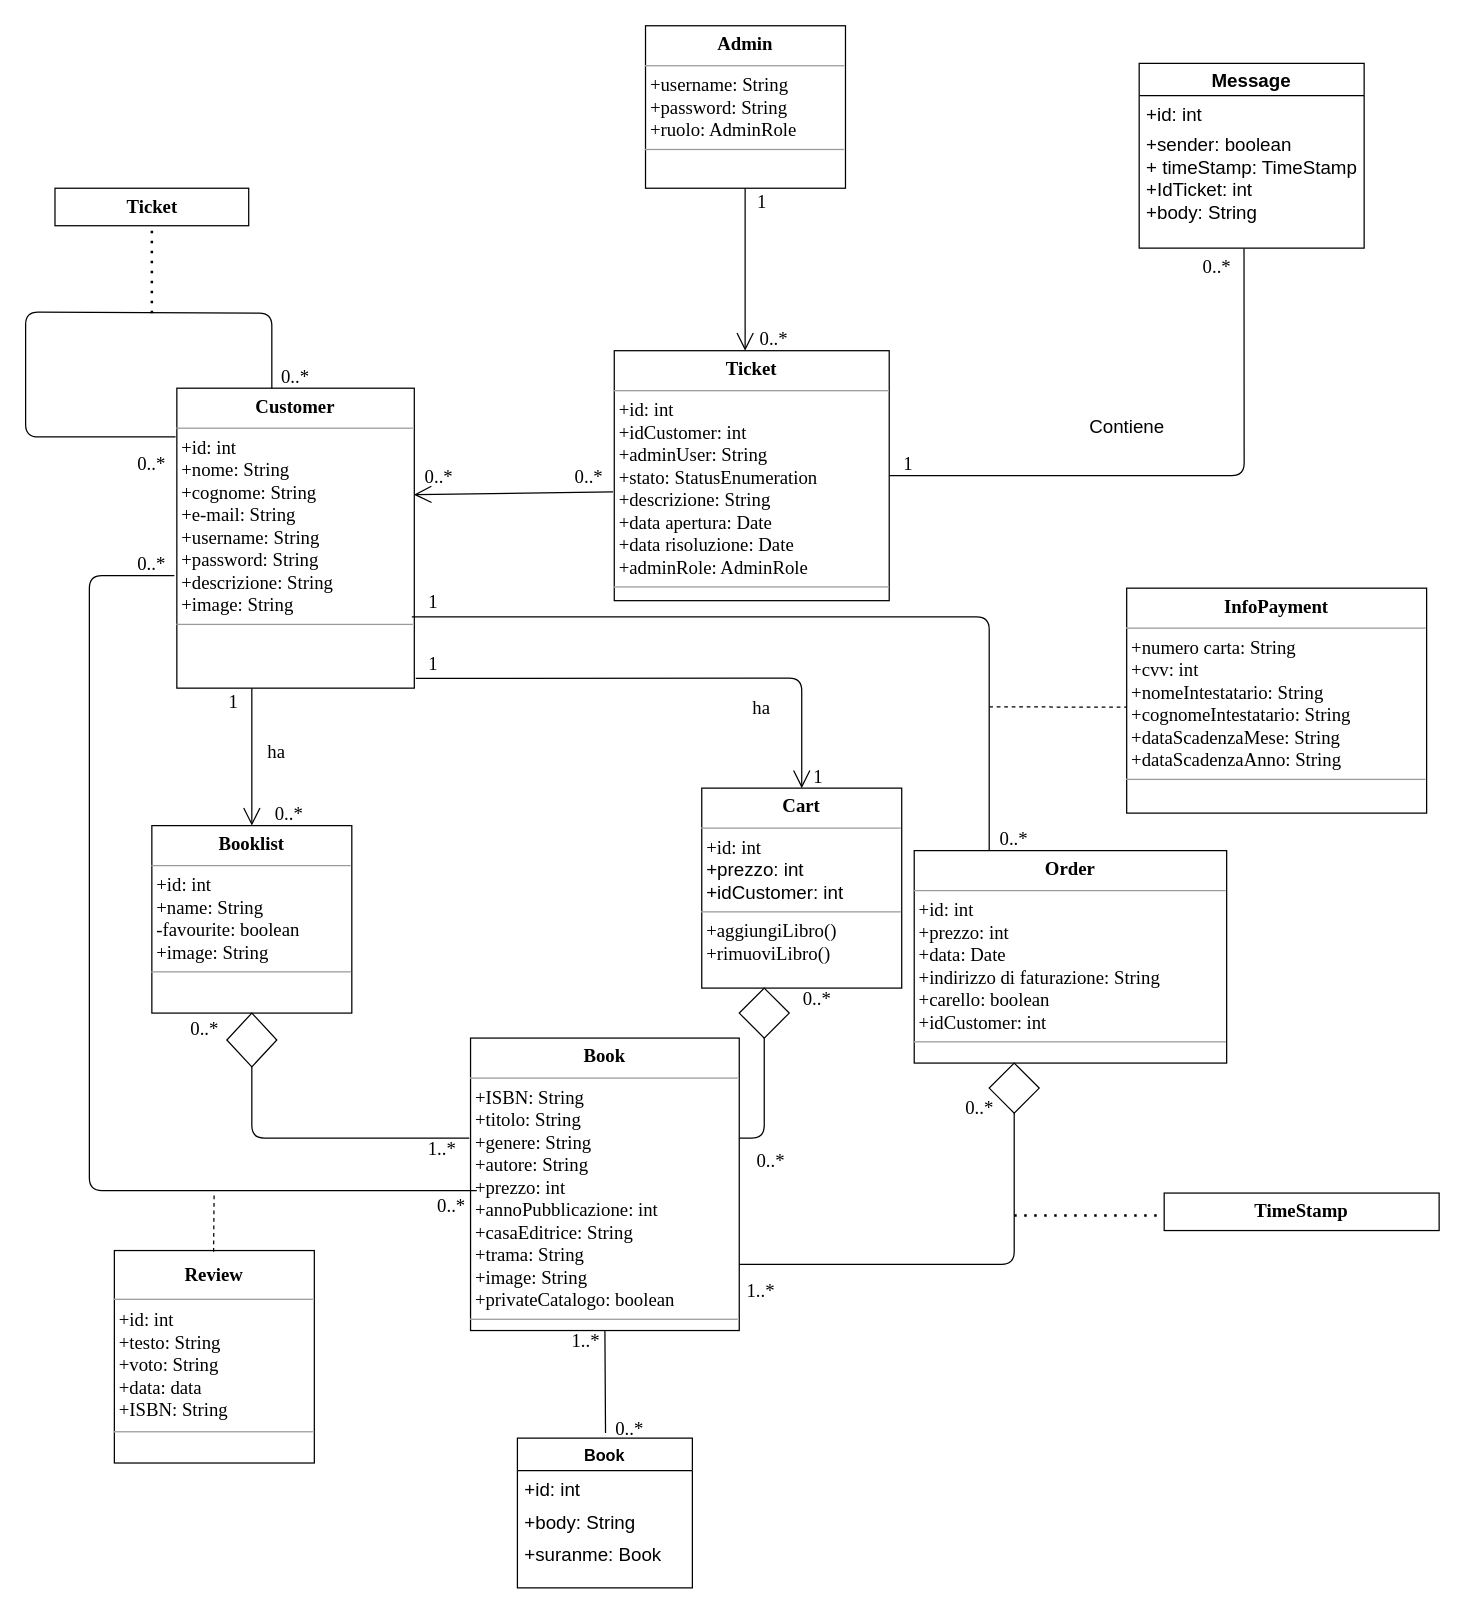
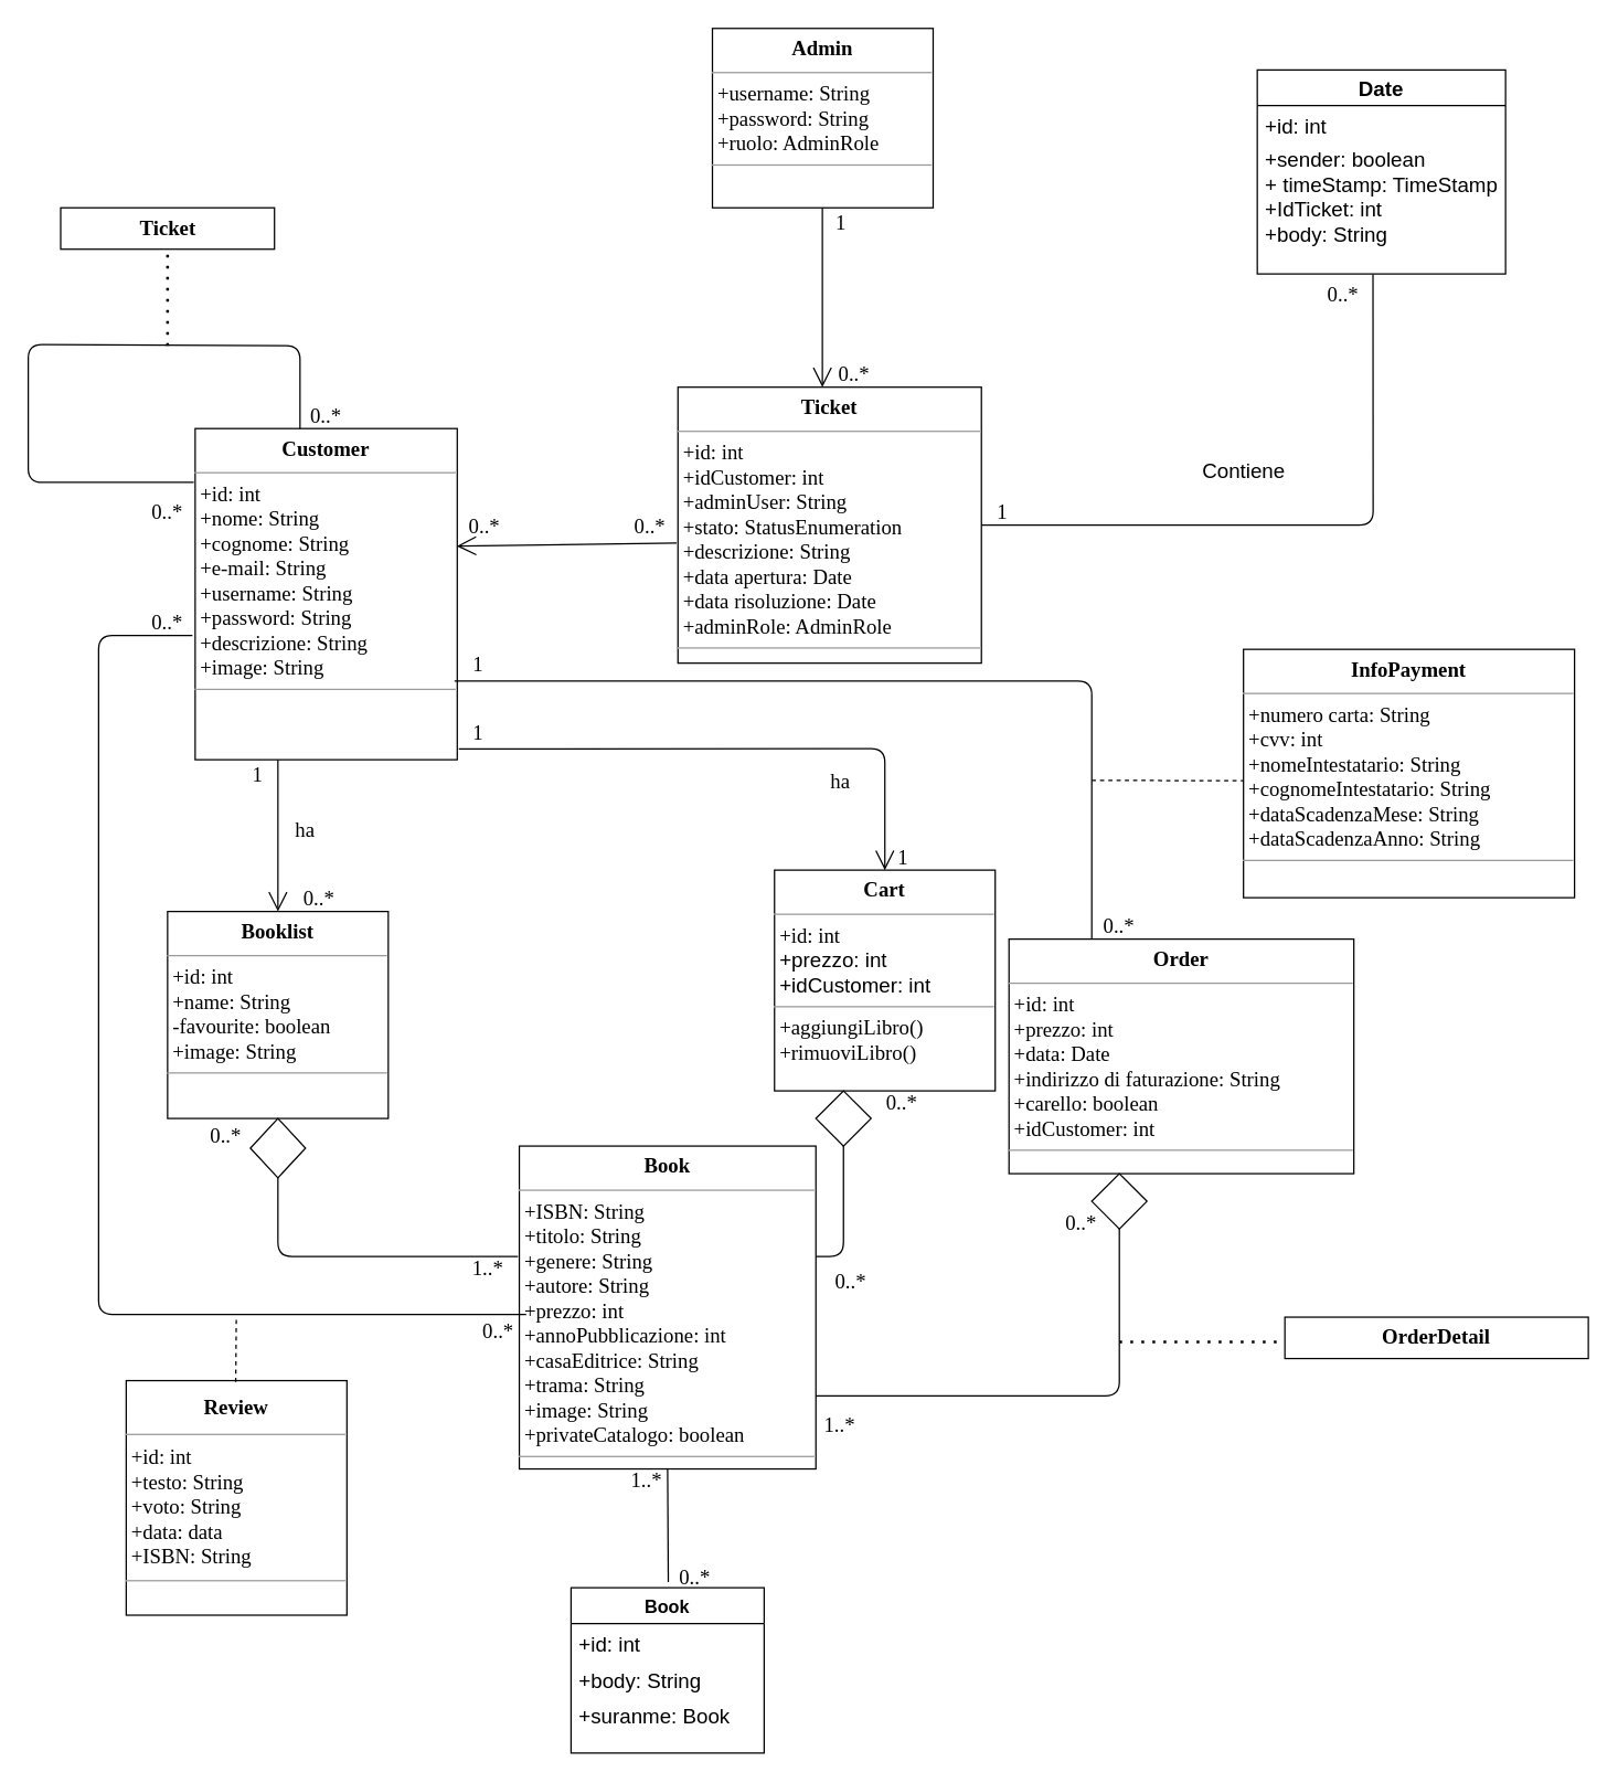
- <mxCell id="56" value="Message" style="swimlane;fontStyle=1;childLayout=stackLayout;horizontal=1;startSize=26;fillColor=none;horizontalStack=0;resizeParent=1;resizeParentMax=0;resizeLast=0;collapsible=1;marginBottom=0;fontSize=15;" vertex="1" parent="1"><mxGeometry x="911" y="50" width="180" height="148" as="geometry" /></mxCell>
+ <mxCell id="56" value="Date" style="swimlane;fontStyle=1;childLayout=stackLayout;horizontal=1;startSize=26;fillColor=none;horizontalStack=0;resizeParent=1;resizeParentMax=0;resizeLast=0;collapsible=1;marginBottom=0;fontSize=15;" vertex="1" parent="1"><mxGeometry x="911" y="50" width="180" height="148" as="geometry" /></mxCell>
- <mxCell id="63" value="&lt;h2 style=&quot;margin: 0px ; margin-top: 4px ; text-align: center&quot;&gt;&lt;font face=&quot;Verdana&quot;&gt;&lt;span style=&quot;font-size: 15px&quot;&gt;TimeStamp&lt;/span&gt;&lt;/font&gt;&lt;/h2&gt;&lt;hr size=&quot;1&quot;&gt;&lt;p style=&quot;margin: 0px ; margin-left: 4px&quot;&gt;&lt;br&gt;&lt;/p&gt;&lt;p style=&quot;margin: 0px 0px 0px 4px ; font-size: 15px&quot;&gt;&lt;br&gt;&lt;/p&gt;" style="verticalAlign=top;align=left;overflow=fill;fontSize=12;fontFamily=Helvetica;html=1;" vertex="1" parent="1"><mxGeometry x="931" y="954" width="220" height="30" as="geometry" /></mxCell>
+ <mxCell id="63" value="&lt;h2 style=&quot;margin: 0px ; margin-top: 4px ; text-align: center&quot;&gt;&lt;font face=&quot;Verdana&quot;&gt;&lt;span style=&quot;font-size: 15px&quot;&gt;OrderDetail&lt;/span&gt;&lt;/font&gt;&lt;/h2&gt;&lt;hr size=&quot;1&quot;&gt;&lt;p style=&quot;margin: 0px ; margin-left: 4px&quot;&gt;&lt;br&gt;&lt;/p&gt;&lt;p style=&quot;margin: 0px 0px 0px 4px ; font-size: 15px&quot;&gt;&lt;br&gt;&lt;/p&gt;" style="verticalAlign=top;align=left;overflow=fill;fontSize=12;fontFamily=Helvetica;html=1;" vertex="1" parent="1"><mxGeometry x="931" y="954" width="220" height="30" as="geometry" /></mxCell>
